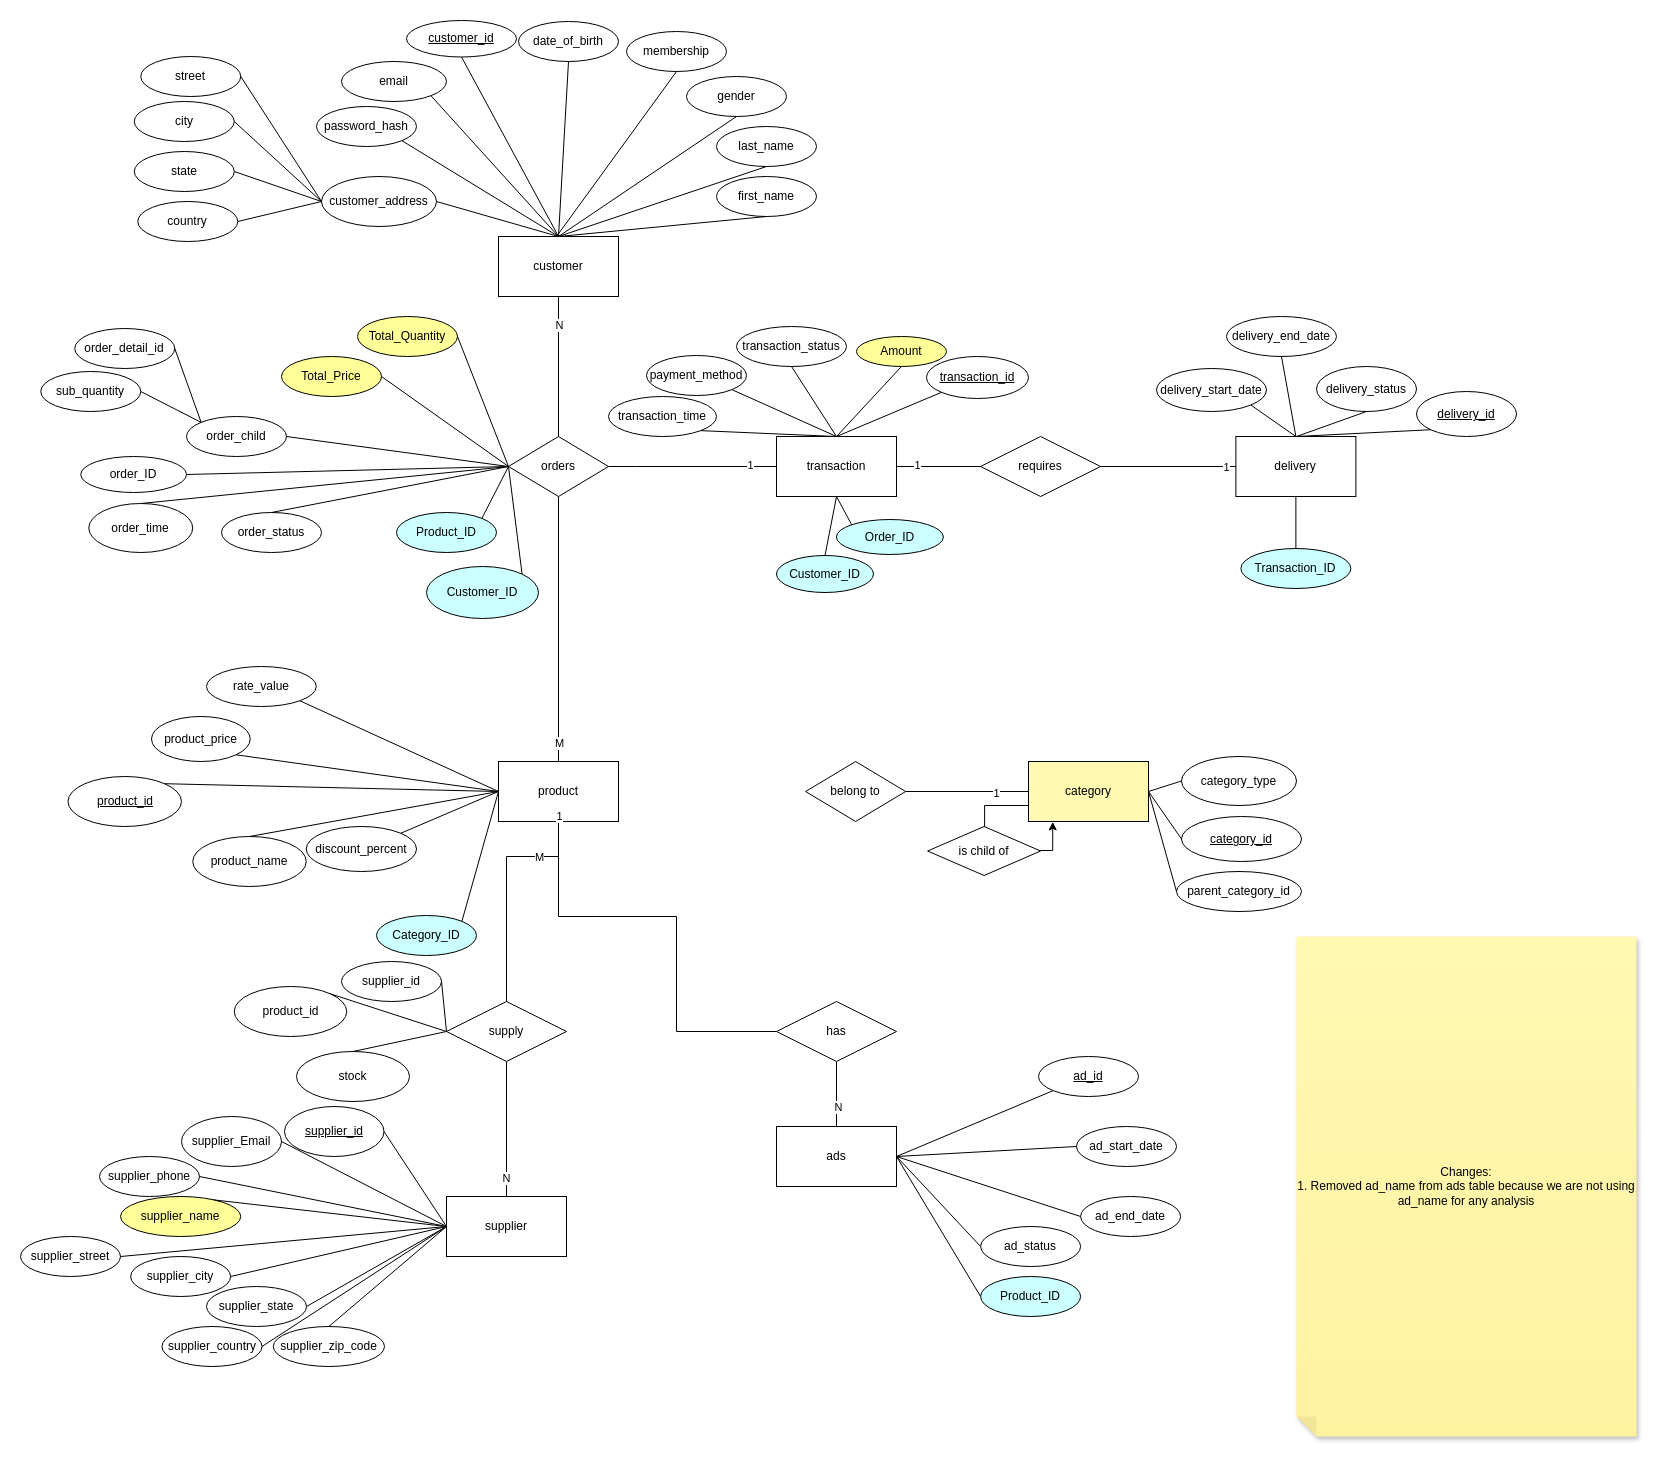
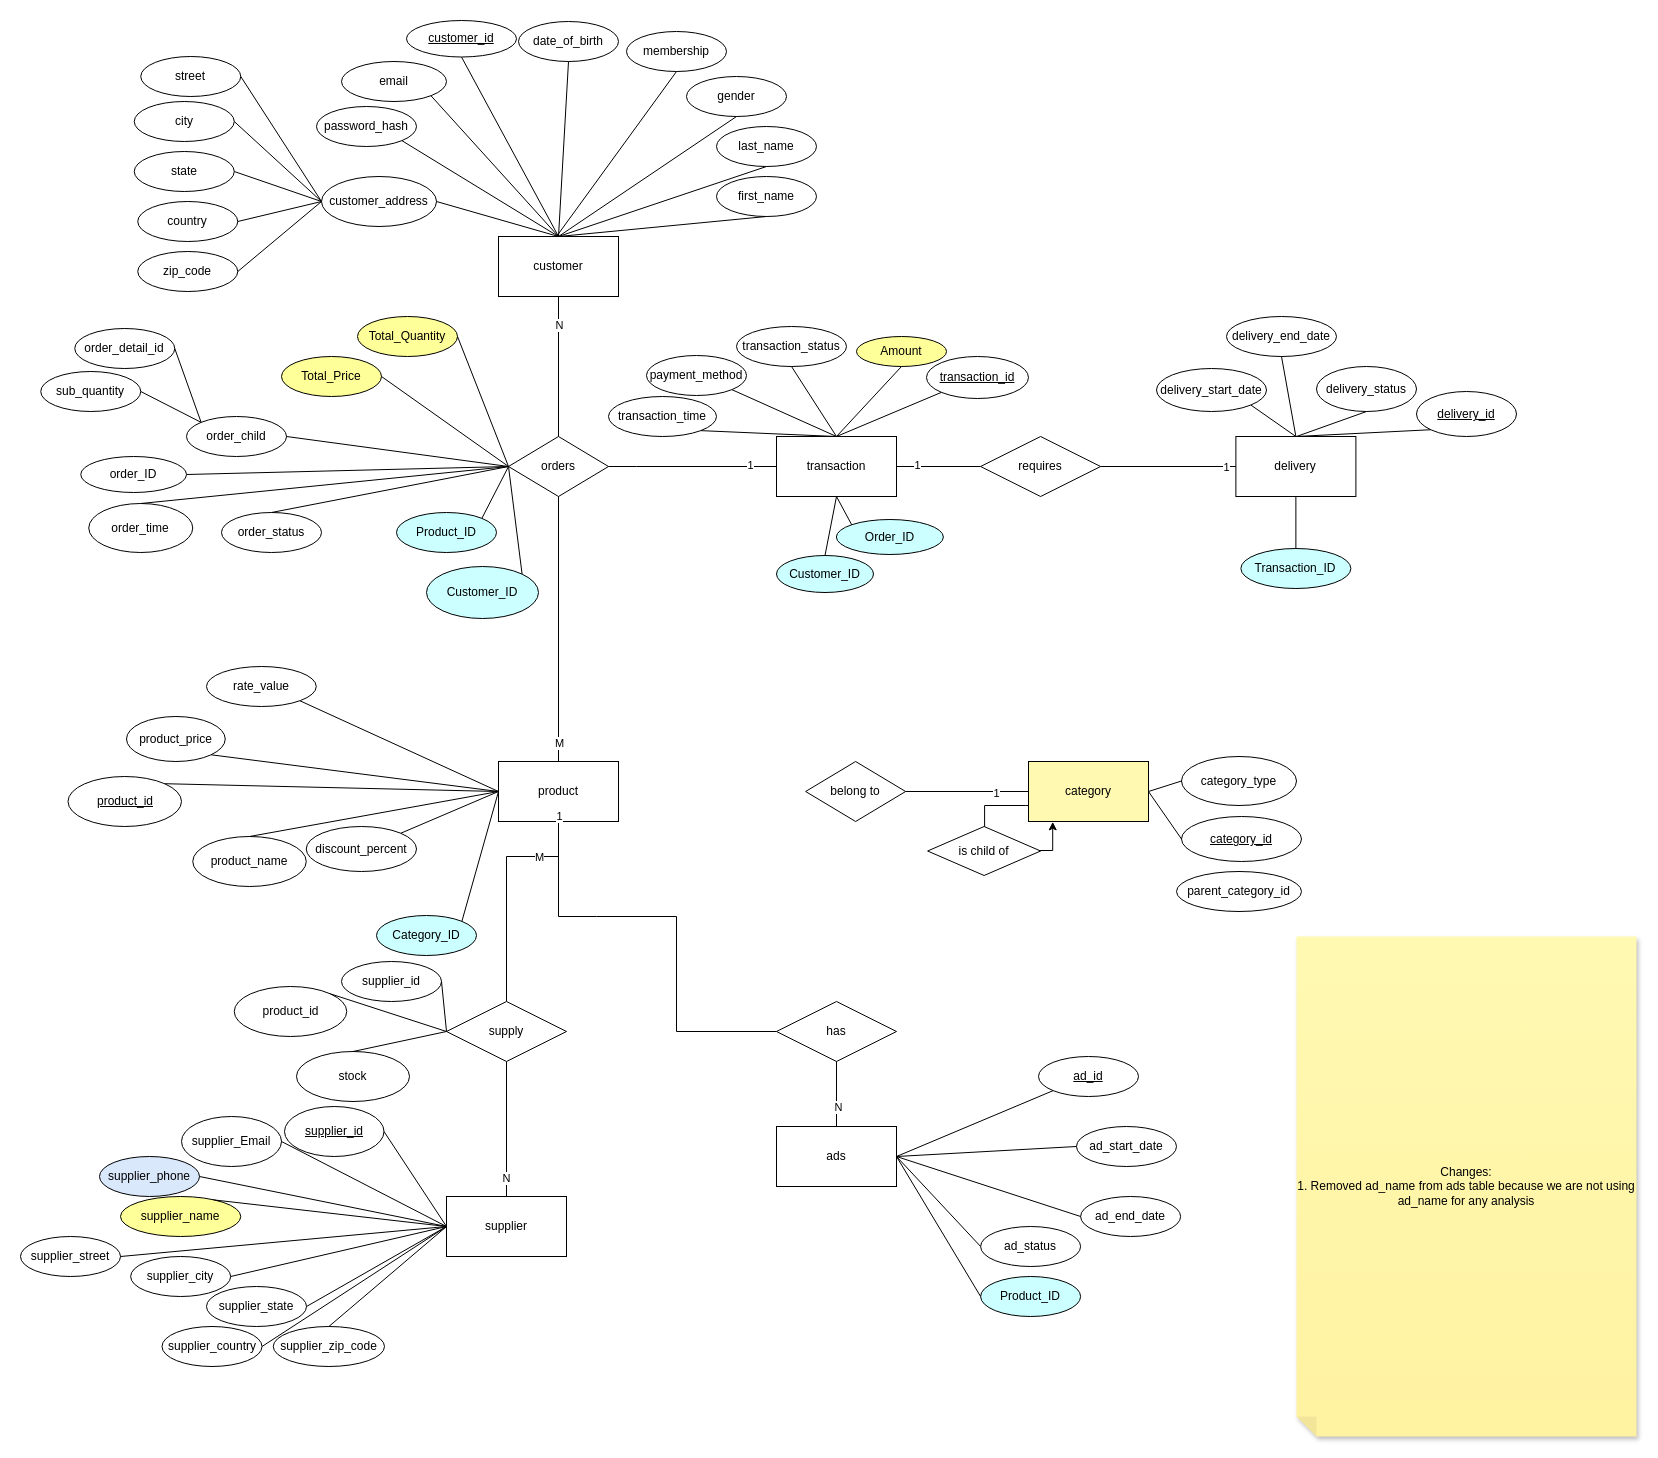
+ <mxCell id="102" value="" style="endArrow=none;html=1;rounded=0;exitX=1;exitY=0.5;exitDx=0;exitDy=0;entryX=0;entryY=0.5;entryDx=0;entryDy=0;" parent="1" source="93" target="85" edge="1"><mxGeometry relative="1" as="geometry"><mxPoint x="746" y="106" as="sourcePoint" /><mxPoint x="906" y="106" as="targetPoint" /></mxGeometry></mxCell>
+ <mxCell id="93" value="zip_code" style="ellipse;whiteSpace=wrap;html=1;align=center;" parent="1" vertex="1"><mxGeometry x="137.25" y="251" width="100" height="40" as="geometry" /></mxCell>
- <mxCell id="7" value="product_price" style="ellipse;whiteSpace=wrap;html=1;" parent="1" vertex="1"><mxGeometry x="151" y="716" width="98.75" height="45" as="geometry" /></mxCell>
+ <mxCell id="7" value="product_price" style="ellipse;whiteSpace=wrap;html=1;" parent="1" vertex="1"><mxGeometry x="126" y="716" width="98.75" height="45" as="geometry" /></mxCell>
- <mxCell id="150" value="" style="endArrow=none;html=1;rounded=0;exitX=1;exitY=0.5;exitDx=0;exitDy=0;entryX=0;entryY=0.5;entryDx=0;entryDy=0;" parent="1" source="28" target="149" edge="1"><mxGeometry relative="1" as="geometry"><mxPoint x="1316" y="836" as="sourcePoint" /><mxPoint x="1476" y="836" as="targetPoint" /></mxGeometry></mxCell>
- <mxCell id="119" value="supplier_phone" style="ellipse;whiteSpace=wrap;html=1;align=center;" parent="1" vertex="1"><mxGeometry x="99" y="1156" width="100" height="40" as="geometry" /></mxCell>
+ <mxCell id="119" value="supplier_phone" style="ellipse;whiteSpace=wrap;html=1;align=center;fillColor=#dae8fc;" parent="1" vertex="1"><mxGeometry x="99" y="1156" width="100" height="40" as="geometry" /></mxCell>
